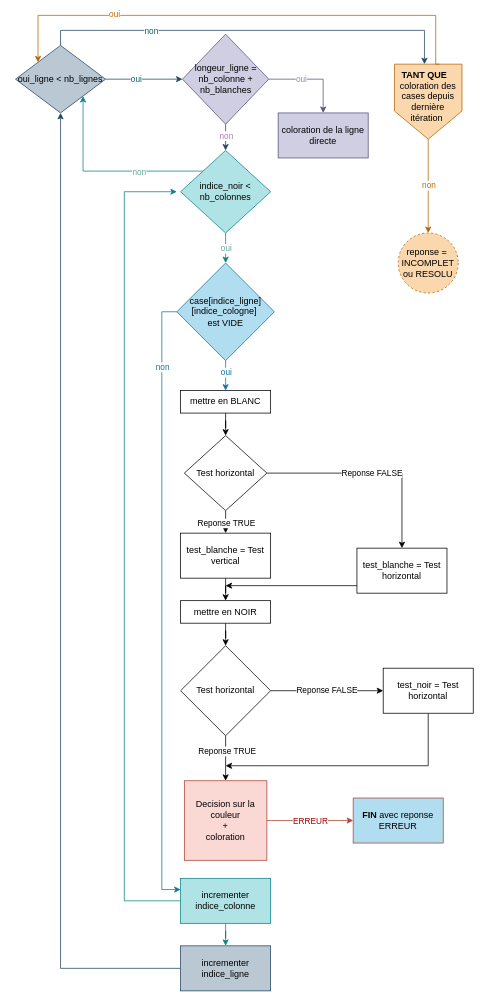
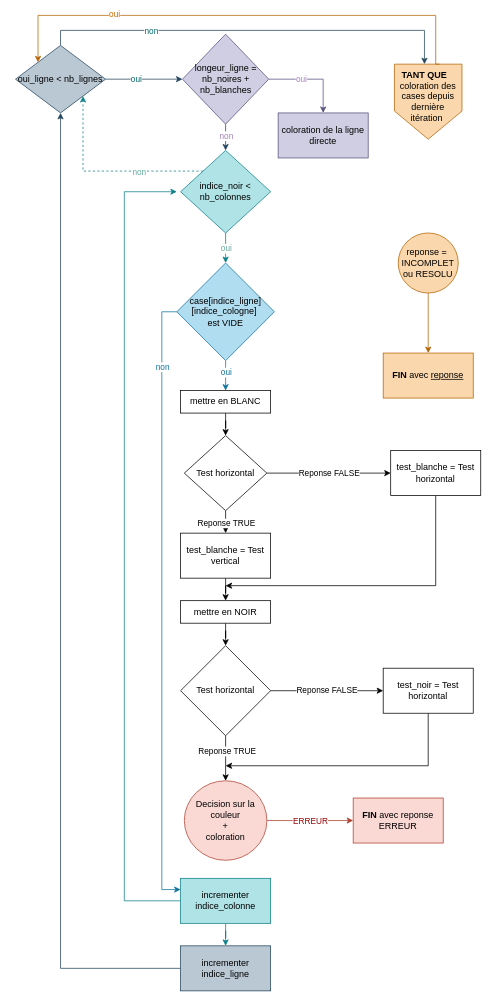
- <mxCell id="8" value="longeur_ligne = nb_colonne + nb_blanches" style="rhombus;whiteSpace=wrap;html=1;fillColor=#d0cee2;strokeColor=#56517e;" parent="1" vertex="1"><mxGeometry x="242.5" y="45" width="115" height="120" as="geometry" /></mxCell>
+ <mxCell id="8" value="longeur_ligne = nb_noires + nb_blanches" style="rhombus;whiteSpace=wrap;html=1;fillColor=#d0cee2;strokeColor=#56517e;" parent="1" vertex="1"><mxGeometry x="242.5" y="45" width="115" height="120" as="geometry" /></mxCell>
- <mxCell id="12" style="edgeStyle=orthogonalEdgeStyle;rounded=0;orthogonalLoop=1;jettySize=auto;html=1;exitX=0;exitY=0;exitDx=0;exitDy=0;entryX=1;entryY=1;entryDx=0;entryDy=0;fillColor=#b0e3e6;strokeColor=#0e8088;" parent="1" source="14" target="17" edge="1"><mxGeometry relative="1" as="geometry" /></mxCell>
+ <mxCell id="12" style="edgeStyle=orthogonalEdgeStyle;rounded=0;orthogonalLoop=1;jettySize=auto;html=1;exitX=0;exitY=0;exitDx=0;exitDy=0;entryX=1;entryY=1;entryDx=0;entryDy=0;fillColor=#b0e3e6;strokeColor=#0e8088;dashed=1;" parent="1" source="14" target="17" edge="1"><mxGeometry relative="1" as="geometry" /></mxCell>
- <mxCell id="53" style="edgeStyle=orthogonalEdgeStyle;rounded=0;orthogonalLoop=1;jettySize=auto;html=1;exitX=0.5;exitY=1;exitDx=0;exitDy=0;fillColor=#fad7ac;strokeColor=#b46504;" parent="1" source="55" target="51" edge="1"><mxGeometry relative="1" as="geometry" /></mxCell>
- <mxCell id="54" value="non" style="edgeLabel;html=1;align=center;verticalAlign=middle;resizable=0;points=[];fontColor=#CC6600;" parent="53" vertex="1" connectable="0"><mxGeometry x="-0.022" relative="1" as="geometry"><mxPoint as="offset" /></mxGeometry></mxCell>
- <mxCell id="51" value="reponse =&amp;nbsp; INCOMPLET ou RESOLU" style="ellipse;whiteSpace=wrap;html=1;fillColor=#fad7ac;strokeColor=#b46504;dashed=1;" parent="1" vertex="1"><mxGeometry x="530" y="310" width="80" height="80" as="geometry" /></mxCell>
+ <mxCell id="51" value="reponse =&amp;nbsp; INCOMPLET ou RESOLU" style="ellipse;whiteSpace=wrap;html=1;fillColor=#fad7ac;strokeColor=#b46504;" parent="1" vertex="1"><mxGeometry x="530" y="310" width="80" height="80" as="geometry" /></mxCell>
+ <mxCell id="50" value="" style="edgeStyle=orthogonalEdgeStyle;rounded=0;orthogonalLoop=1;jettySize=auto;html=1;fillColor=#fad7ac;strokeColor=#b46504;" parent="1" source="51" target="52" edge="1"><mxGeometry relative="1" as="geometry" /></mxCell>
+ <mxCell id="52" value="&lt;b&gt;FIN&lt;/b&gt; avec &lt;u&gt;reponse&lt;/u&gt;" style="whiteSpace=wrap;html=1;fillColor=#fad7ac;strokeColor=#b46504;" parent="1" vertex="1"><mxGeometry x="510" y="470" width="120" height="60" as="geometry" /></mxCell>
- <mxCell id="34" value="test_blanche = Test horizontal" style="whiteSpace=wrap;html=1;" parent="1" vertex="1"><mxGeometry x="475" y="730" width="120" height="60" as="geometry" /></mxCell>
+ <mxCell id="34" value="test_blanche = Test horizontal" style="whiteSpace=wrap;html=1;" parent="1" vertex="1"><mxGeometry x="520" y="600" width="120" height="60" as="geometry" /></mxCell>
- <mxCell id="43" value="Decision sur la couleur&lt;br&gt;+&lt;br&gt;coloration" style="whiteSpace=wrap;html=1;fillColor=#fad9d5;strokeColor=#ae4132;rounded=0;" parent="1" vertex="1"><mxGeometry x="245" y="1040" width="110" height="106" as="geometry" /></mxCell>
+ <mxCell id="43" value="Decision sur la couleur&lt;br&gt;+&lt;br&gt;coloration" style="ellipse;whiteSpace=wrap;html=1;fillColor=#fad9d5;strokeColor=#ae4132;" parent="1" vertex="1"><mxGeometry x="245" y="1040" width="110" height="106" as="geometry" /></mxCell>
- <mxCell id="44" value="&lt;b&gt;FIN&lt;/b&gt; avec reponse ERREUR" style="whiteSpace=wrap;html=1;fillColor=#b1ddf0;strokeColor=#ae4132;" parent="1" vertex="1"><mxGeometry x="470" y="1063" width="120" height="60" as="geometry" /></mxCell>
+ <mxCell id="44" value="&lt;b&gt;FIN&lt;/b&gt; avec reponse ERREUR" style="whiteSpace=wrap;html=1;fillColor=#fad9d5;strokeColor=#ae4132;" parent="1" vertex="1"><mxGeometry x="470" y="1063" width="120" height="60" as="geometry" /></mxCell>
